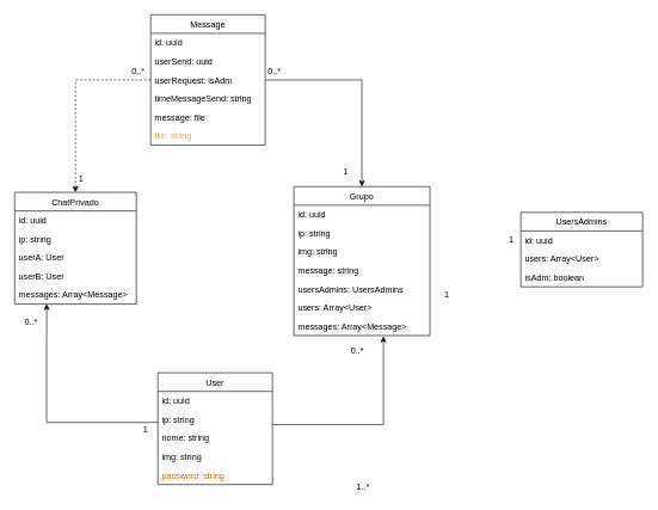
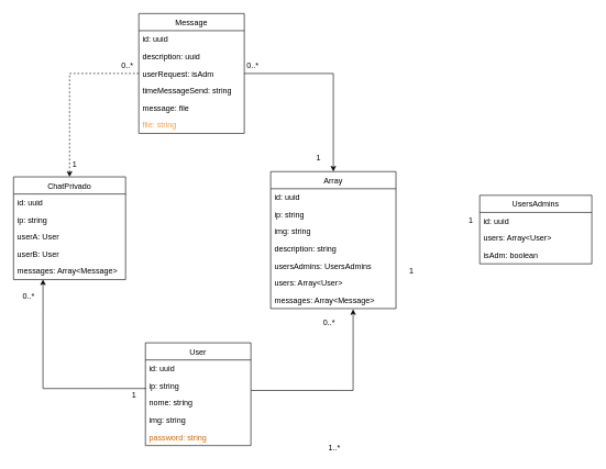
- <mxCell id="20" value="userSend: uuid" style="text;align=left;verticalAlign=top;spacingLeft=4;spacingRight=4;overflow=hidden;rotatable=0;points=[[0,0.5],[1,0.5]];portConstraint=eastwest;" vertex="1" parent="18"><mxGeometry y="52" width="160" height="26" as="geometry" /></mxCell>
+ <mxCell id="20" value="description: uuid" style="text;align=left;verticalAlign=top;spacingLeft=4;spacingRight=4;overflow=hidden;rotatable=0;points=[[0,0.5],[1,0.5]];portConstraint=eastwest;" vertex="1" parent="18"><mxGeometry y="52" width="160" height="26" as="geometry" /></mxCell>
- <mxCell id="29" value="Grupo" style="swimlane;fontStyle=0;align=center;verticalAlign=top;childLayout=stackLayout;horizontal=1;startSize=26;horizontalStack=0;resizeParent=1;resizeLast=0;collapsible=1;marginBottom=0;rounded=0;shadow=0;strokeWidth=1;" vertex="1" parent="1"><mxGeometry x="410" y="260" width="190" height="208" as="geometry"><mxRectangle x="230" y="140" width="160" height="26" as="alternateBounds" /></mxGeometry></mxCell>
+ <mxCell id="29" value="Array" style="swimlane;fontStyle=0;align=center;verticalAlign=top;childLayout=stackLayout;horizontal=1;startSize=26;horizontalStack=0;resizeParent=1;resizeLast=0;collapsible=1;marginBottom=0;rounded=0;shadow=0;strokeWidth=1;" vertex="1" parent="1"><mxGeometry x="410" y="260" width="190" height="208" as="geometry"><mxRectangle x="230" y="140" width="160" height="26" as="alternateBounds" /></mxGeometry></mxCell>
- <mxCell id="33" value="message: string" style="text;align=left;verticalAlign=top;spacingLeft=4;spacingRight=4;overflow=hidden;rotatable=0;points=[[0,0.5],[1,0.5]];portConstraint=eastwest;" vertex="1" parent="29"><mxGeometry y="104" width="190" height="26" as="geometry" /></mxCell>
+ <mxCell id="33" value="description: string" style="text;align=left;verticalAlign=top;spacingLeft=4;spacingRight=4;overflow=hidden;rotatable=0;points=[[0,0.5],[1,0.5]];portConstraint=eastwest;" vertex="1" parent="29"><mxGeometry y="104" width="190" height="26" as="geometry" /></mxCell>
